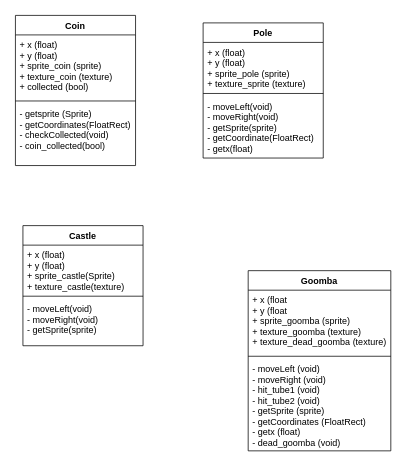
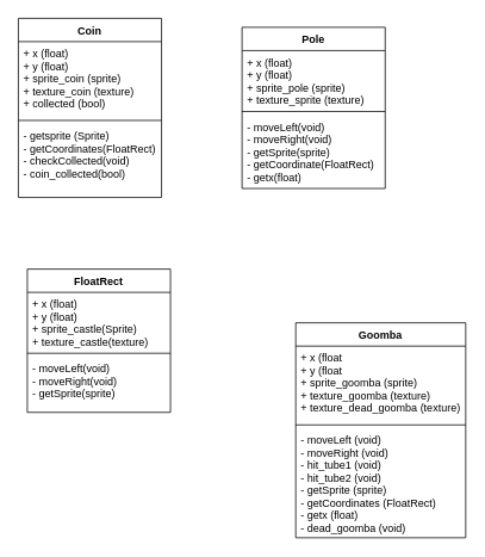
- <mxCell id="10" value="Castle" style="swimlane;fontStyle=1;align=center;verticalAlign=top;childLayout=stackLayout;horizontal=1;startSize=26;horizontalStack=0;resizeParent=1;resizeParentMax=0;resizeLast=0;collapsible=1;marginBottom=0;" parent="1" vertex="1"><mxGeometry x="30" y="300" width="160" height="160" as="geometry" /></mxCell>
+ <mxCell id="10" value="FloatRect" style="swimlane;fontStyle=1;align=center;verticalAlign=top;childLayout=stackLayout;horizontal=1;startSize=26;horizontalStack=0;resizeParent=1;resizeParentMax=0;resizeLast=0;collapsible=1;marginBottom=0;" parent="1" vertex="1"><mxGeometry x="30" y="300" width="160" height="160" as="geometry" /></mxCell>
